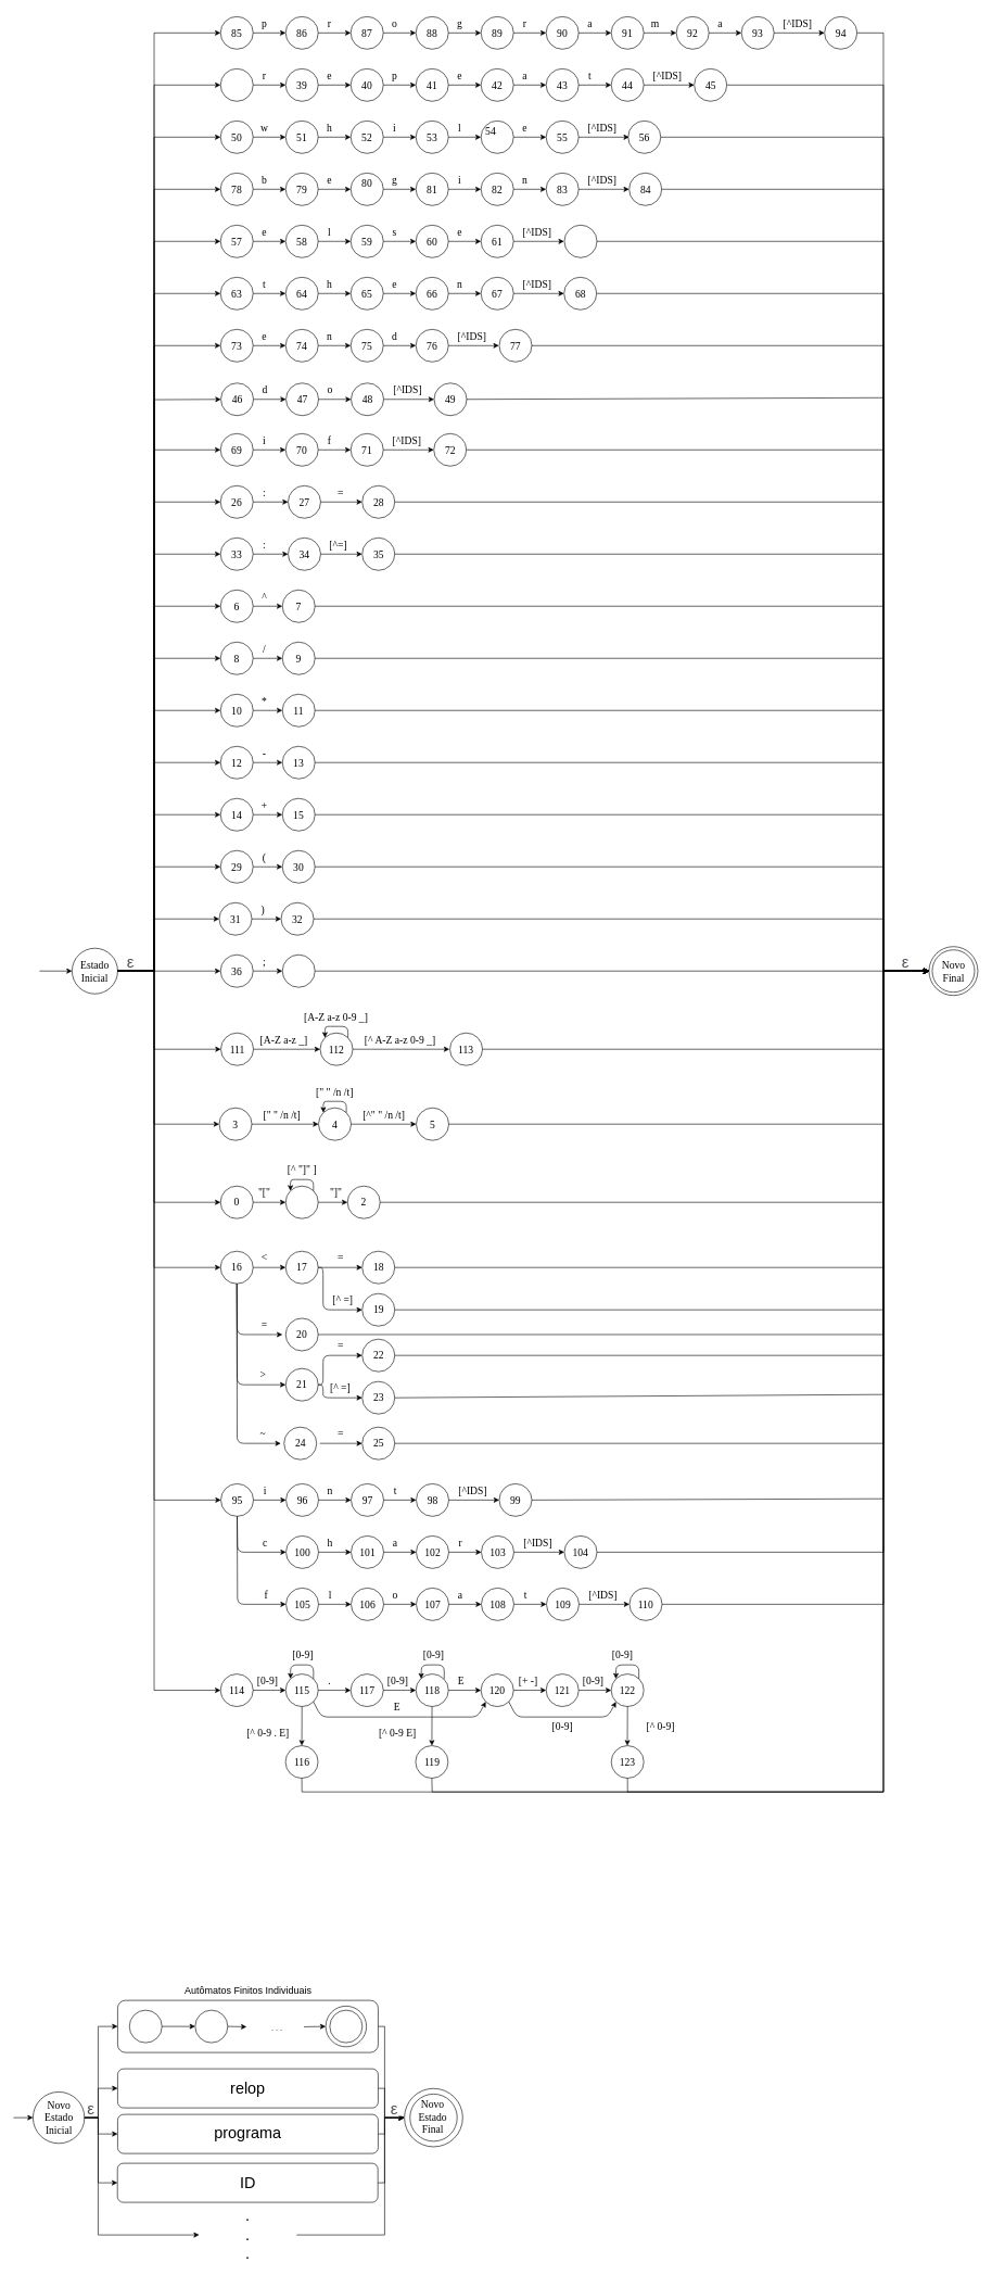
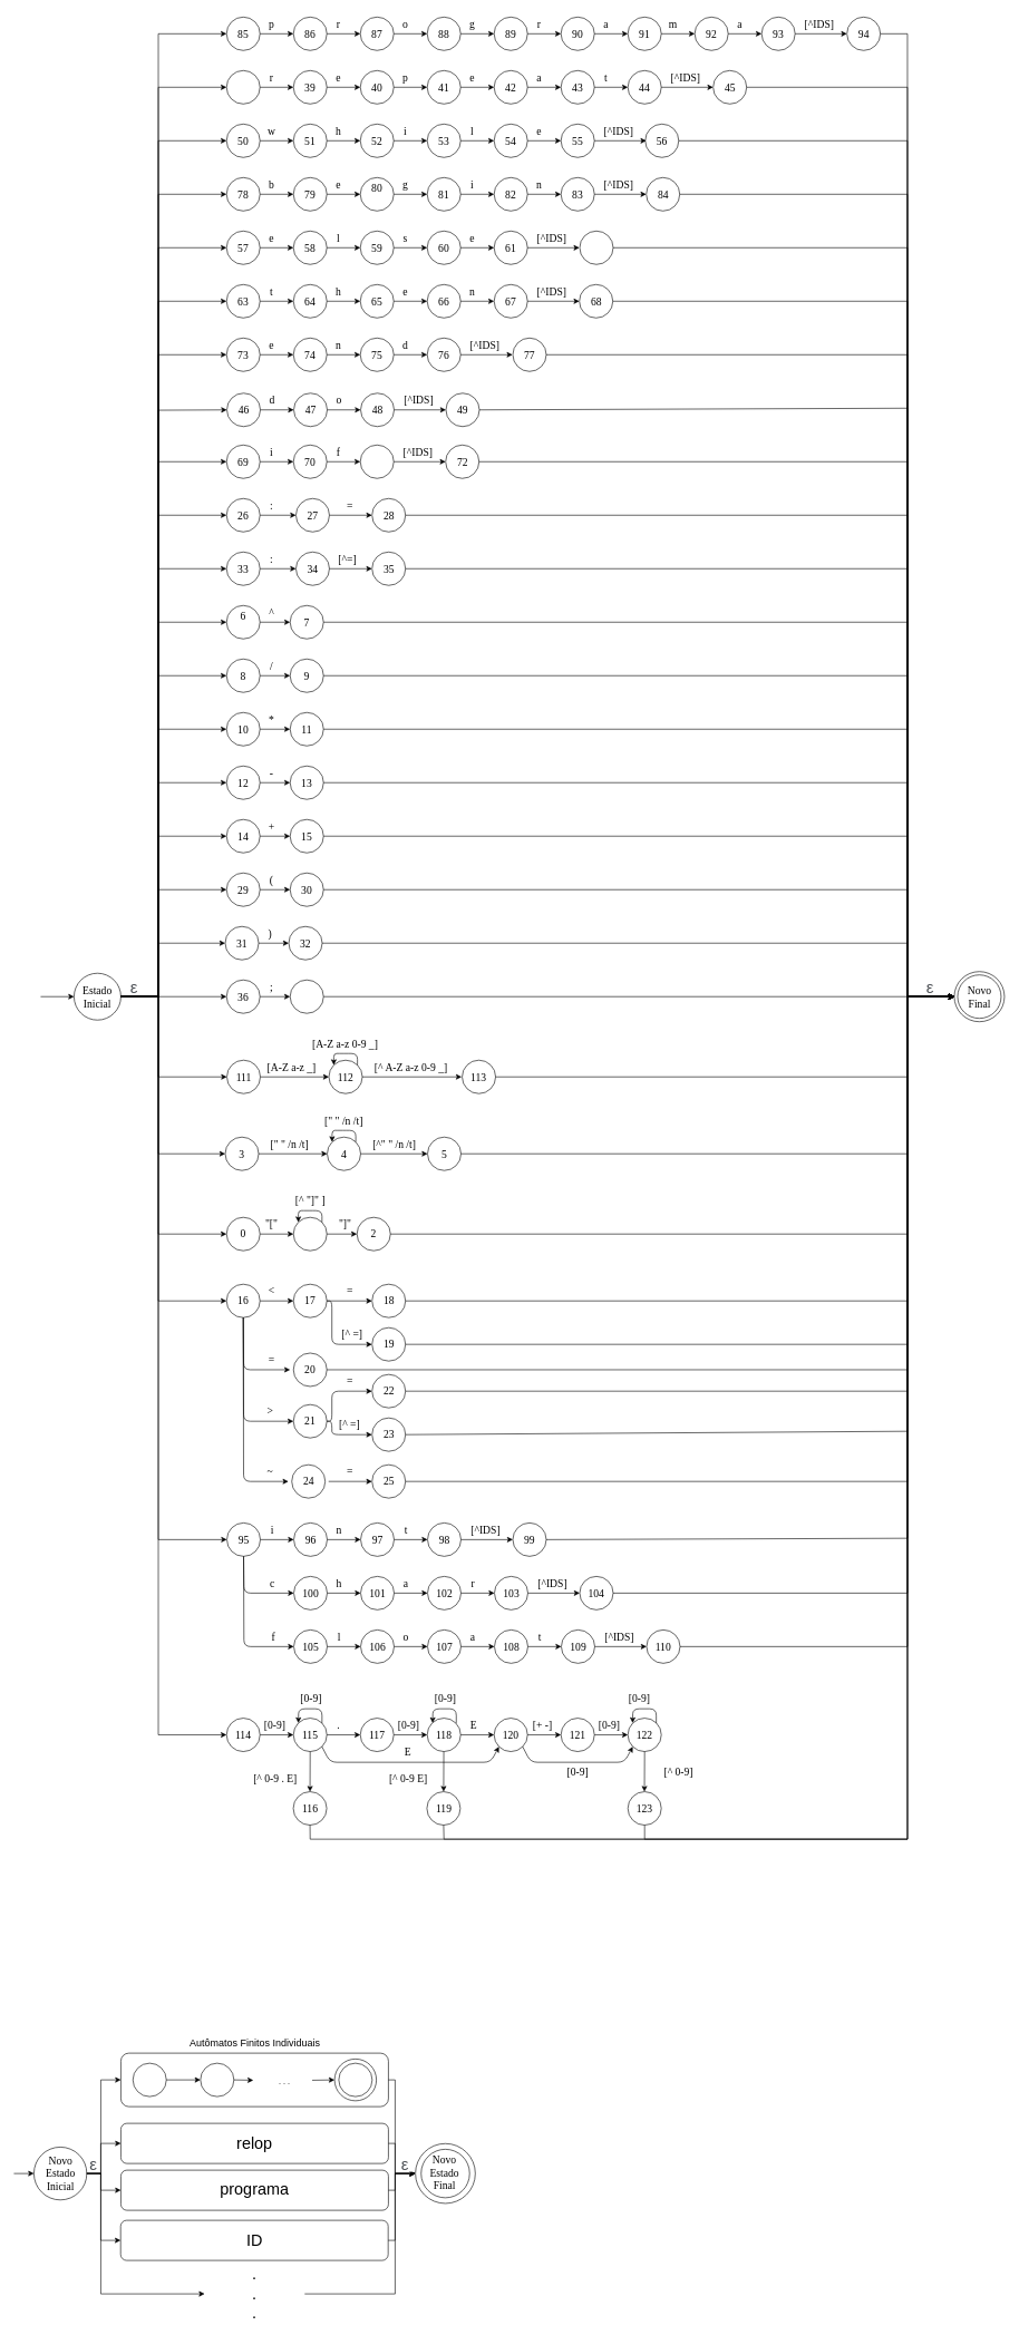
- <mxCell id="192" value="&lt;font style=&quot;font-size: 16px;&quot;&gt;54&lt;/font&gt;" style="text;html=1;strokeColor=none;fillColor=none;align=center;verticalAlign=middle;whiteSpace=wrap;rounded=0;fontFamily=Verdana;fontSize=16;" parent="1" vertex="1"><mxGeometry x="743" y="190" width="20" height="20" as="geometry" /></mxCell>
+ <mxCell id="192" value="&lt;font style=&quot;font-size: 16px;&quot;&gt;54&lt;/font&gt;" style="text;html=1;strokeColor=none;fillColor=none;align=center;verticalAlign=middle;whiteSpace=wrap;rounded=0;fontFamily=Verdana;fontSize=16;" parent="1" vertex="1"><mxGeometry x="753" y="200" width="20" height="20" as="geometry" /></mxCell>
- <mxCell id="253" value="&lt;font style=&quot;font-size: 16px;&quot;&gt;71&lt;/font&gt;" style="text;html=1;strokeColor=none;fillColor=none;align=center;verticalAlign=middle;whiteSpace=wrap;rounded=0;fontFamily=Verdana;fontSize=16;" parent="1" vertex="1"><mxGeometry x="553" y="680" width="20" height="20" as="geometry" /></mxCell>
- <mxCell id="31" value="&lt;font style=&quot;font-size: 16px;&quot;&gt;6&lt;/font&gt;" style="text;html=1;strokeColor=none;fillColor=none;align=center;verticalAlign=middle;whiteSpace=wrap;rounded=0;fontFamily=Verdana;fontSize=16;" parent="1" vertex="1"><mxGeometry x="353" y="920" width="20" height="20" as="geometry" /></mxCell>
+ <mxCell id="31" value="&lt;font style=&quot;font-size: 16px;&quot;&gt;6&lt;/font&gt;" style="text;html=1;strokeColor=none;fillColor=none;align=center;verticalAlign=middle;whiteSpace=wrap;rounded=0;fontFamily=Verdana;fontSize=16;" parent="1" vertex="1"><mxGeometry x="353" y="910" width="20" height="20" as="geometry" /></mxCell>
